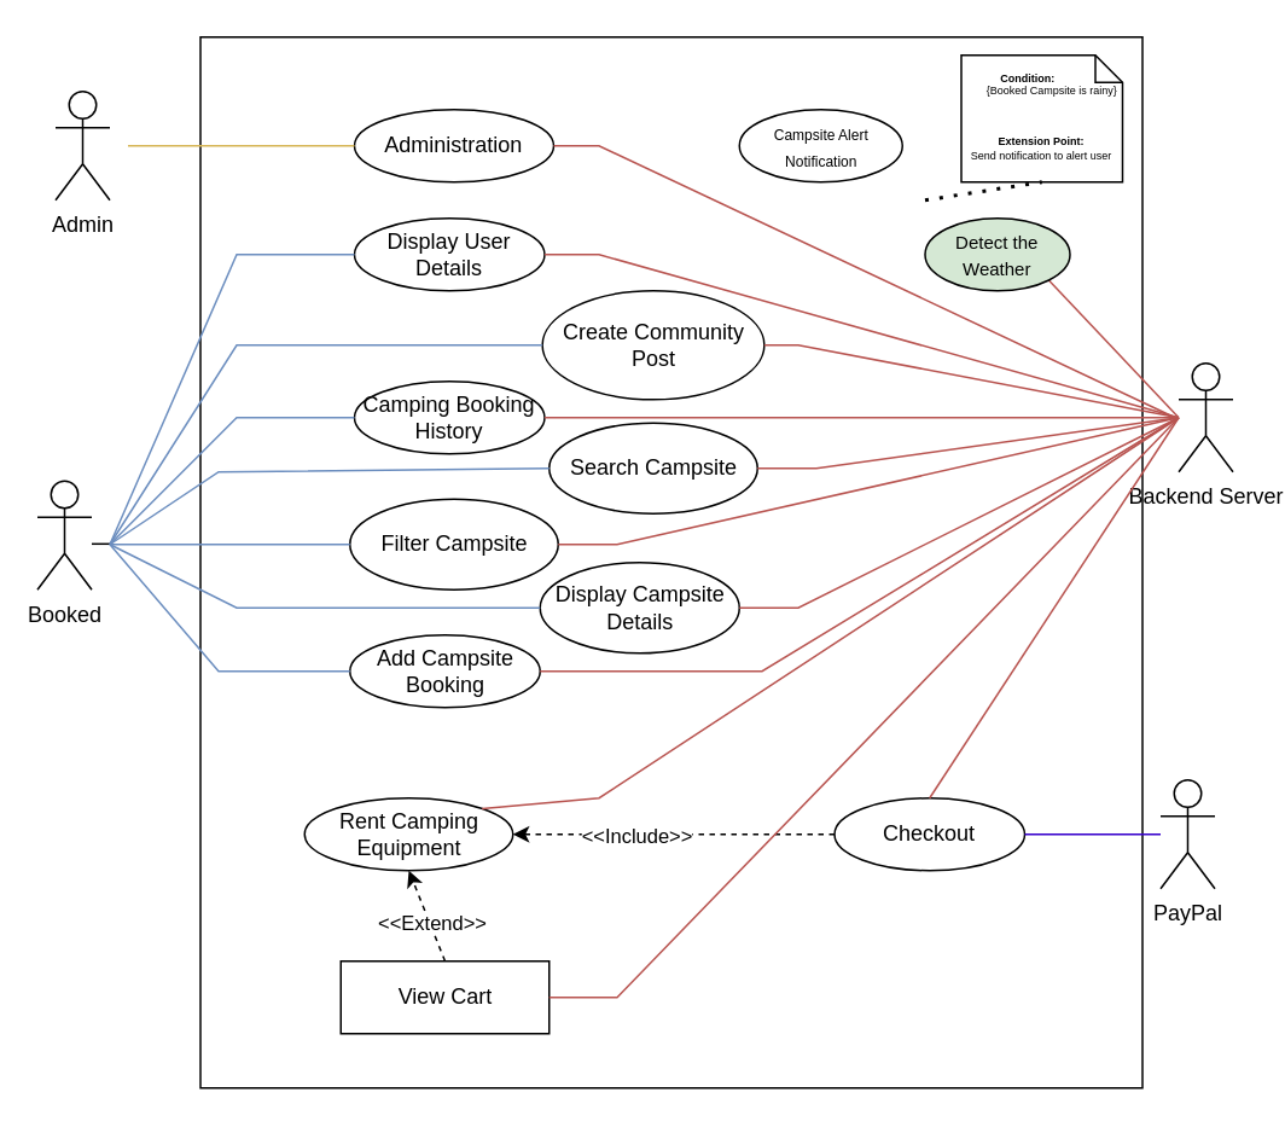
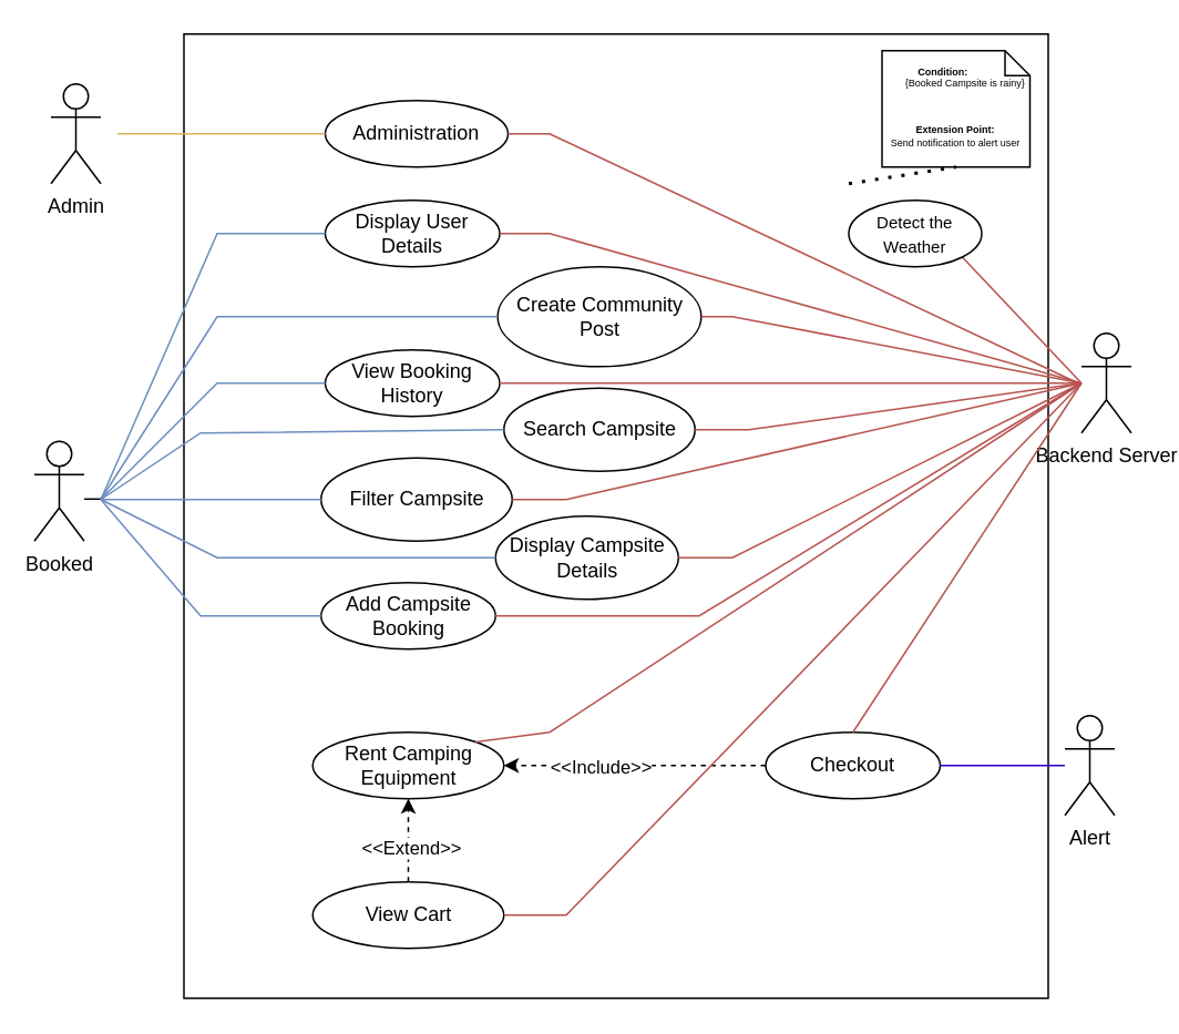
- <mxCell id="12" value="&lt;font style=&quot;font-size: 8px;&quot;&gt;Campsite Alert Notification&lt;/font&gt;" style="ellipse;whiteSpace=wrap;html=1;" parent="1" vertex="1"><mxGeometry x="407.5" y="60" width="90" height="40" as="geometry" /></mxCell>
- <mxCell id="35" value="&lt;font style=&quot;font-size: 10px;&quot;&gt;Detect the Weather&lt;/font&gt;" style="ellipse;whiteSpace=wrap;html=1;fillColor=#d5e8d4;" vertex="1" parent="1"><mxGeometry x="510" y="120" width="80" height="40" as="geometry" /></mxCell>
+ <mxCell id="35" value="&lt;font style=&quot;font-size: 10px;&quot;&gt;Detect the Weather&lt;/font&gt;" style="ellipse;whiteSpace=wrap;html=1;" vertex="1" parent="1"><mxGeometry x="510" y="120" width="80" height="40" as="geometry" /></mxCell>
- <mxCell id="14" value="Camping Booking History" style="ellipse;whiteSpace=wrap;html=1;" parent="1" vertex="1"><mxGeometry x="195" y="210" width="105" height="40" as="geometry" /></mxCell>
+ <mxCell id="14" value="View Booking History" style="ellipse;whiteSpace=wrap;html=1;" parent="1" vertex="1"><mxGeometry x="195" y="210" width="105" height="40" as="geometry" /></mxCell>
- <mxCell id="9" value="Rent Camping Equipment" style="ellipse;whiteSpace=wrap;html=1;" parent="1" vertex="1"><mxGeometry x="167.5" y="440" width="115" height="40" as="geometry" /></mxCell>
+ <mxCell id="9" value="Rent Camping Equipment" style="ellipse;whiteSpace=wrap;html=1;" parent="1" vertex="1"><mxGeometry x="187.5" y="440" width="115" height="40" as="geometry" /></mxCell>
- <mxCell id="20" value="PayPal" style="shape=umlActor;verticalLabelPosition=bottom;verticalAlign=top;html=1;outlineConnect=0;" vertex="1" parent="1"><mxGeometry x="640" y="430" width="30" height="60" as="geometry" /></mxCell>
+ <mxCell id="20" value="Alert" style="shape=umlActor;verticalLabelPosition=bottom;verticalAlign=top;html=1;outlineConnect=0;" vertex="1" parent="1"><mxGeometry x="640" y="430" width="30" height="60" as="geometry" /></mxCell>
- <mxCell id="27" value="View Cart" style="whiteSpace=wrap;html=1;rounded=0;" vertex="1" parent="1"><mxGeometry x="187.5" y="530" width="115" height="40" as="geometry" /></mxCell>
+ <mxCell id="27" value="View Cart" style="ellipse;whiteSpace=wrap;html=1;" vertex="1" parent="1"><mxGeometry x="187.5" y="530" width="115" height="40" as="geometry" /></mxCell>
